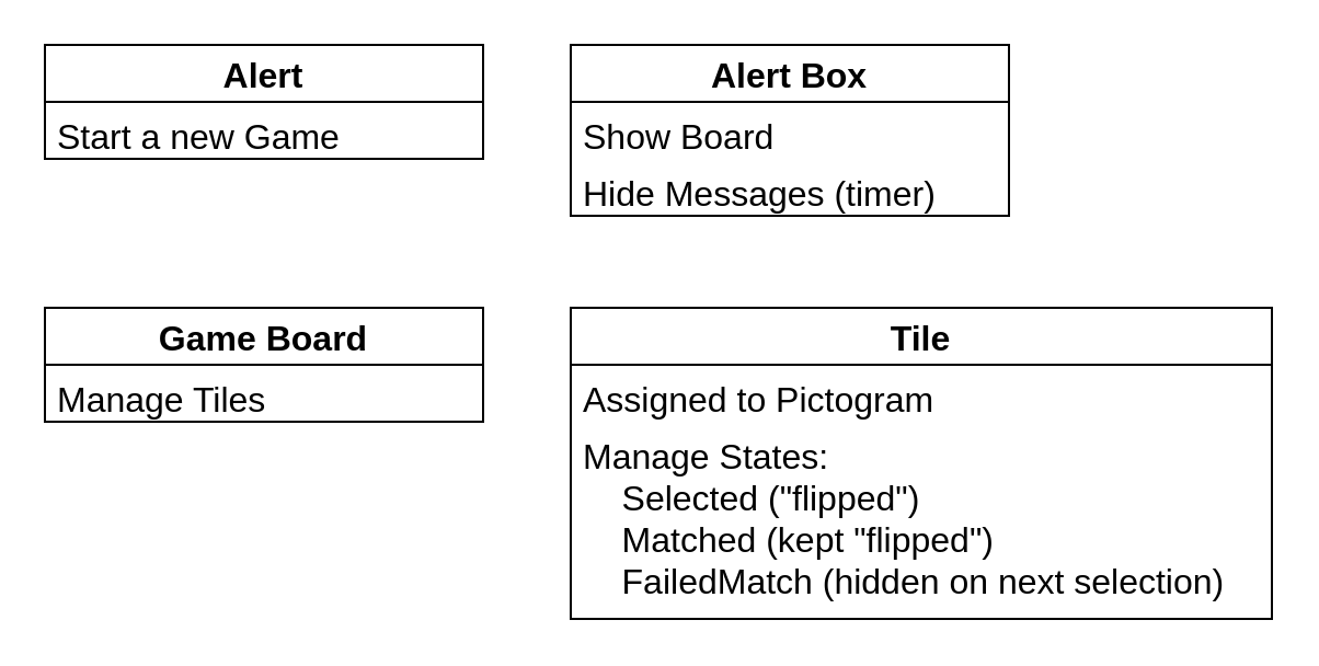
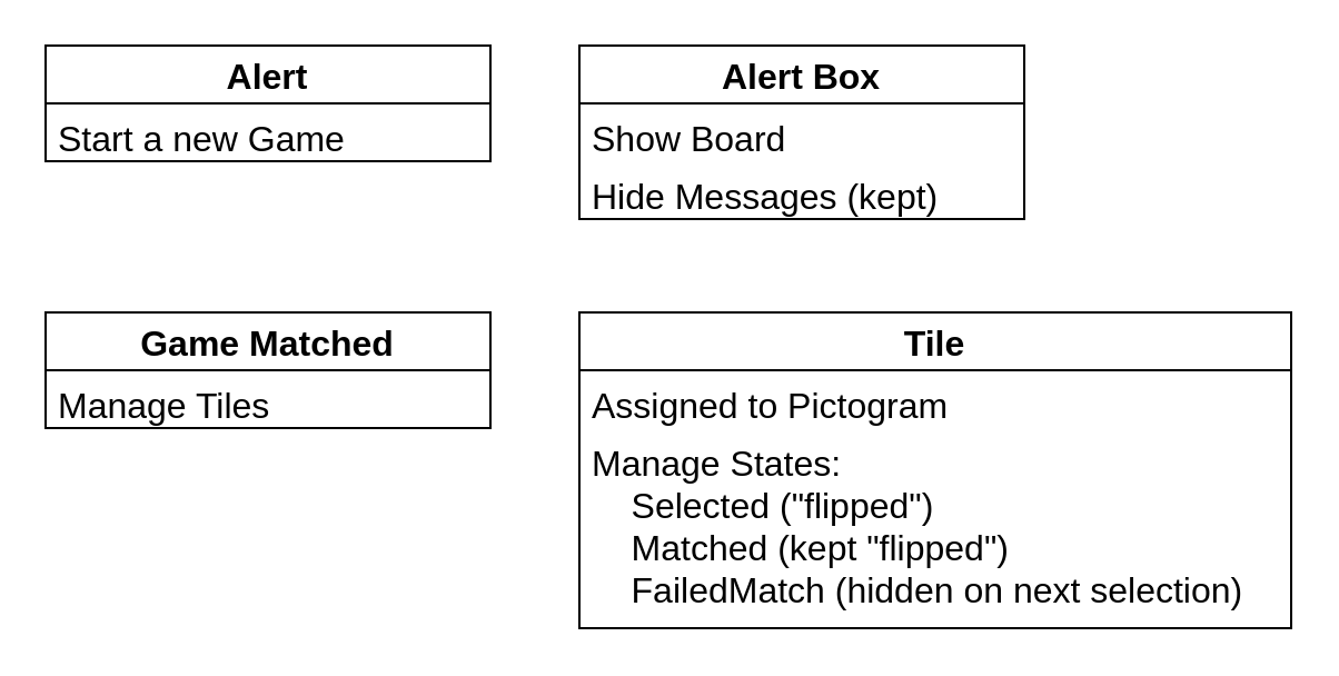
- <mxCell id="7" value="Hide Messages (timer)" style="text;strokeColor=none;fillColor=none;align=left;verticalAlign=top;spacingLeft=4;spacingRight=4;overflow=hidden;rotatable=0;points=[[0,0.5],[1,0.5]];portConstraint=eastwest;fontSize=16;" vertex="1" parent="5"><mxGeometry y="52" width="200" height="26" as="geometry" /></mxCell>
+ <mxCell id="7" value="Hide Messages (kept)" style="text;strokeColor=none;fillColor=none;align=left;verticalAlign=top;spacingLeft=4;spacingRight=4;overflow=hidden;rotatable=0;points=[[0,0.5],[1,0.5]];portConstraint=eastwest;fontSize=16;" vertex="1" parent="5"><mxGeometry y="52" width="200" height="26" as="geometry" /></mxCell>
- <mxCell id="8" value="Game Board" style="swimlane;fontStyle=1;childLayout=stackLayout;horizontal=1;startSize=26;fillColor=none;horizontalStack=0;resizeParent=1;resizeParentMax=0;resizeLast=0;collapsible=1;marginBottom=0;fontSize=16;" vertex="1" parent="1"><mxGeometry x="20" y="140" width="200" height="52" as="geometry" /></mxCell>
+ <mxCell id="8" value="Game Matched" style="swimlane;fontStyle=1;childLayout=stackLayout;horizontal=1;startSize=26;fillColor=none;horizontalStack=0;resizeParent=1;resizeParentMax=0;resizeLast=0;collapsible=1;marginBottom=0;fontSize=16;" vertex="1" parent="1"><mxGeometry x="20" y="140" width="200" height="52" as="geometry" /></mxCell>
